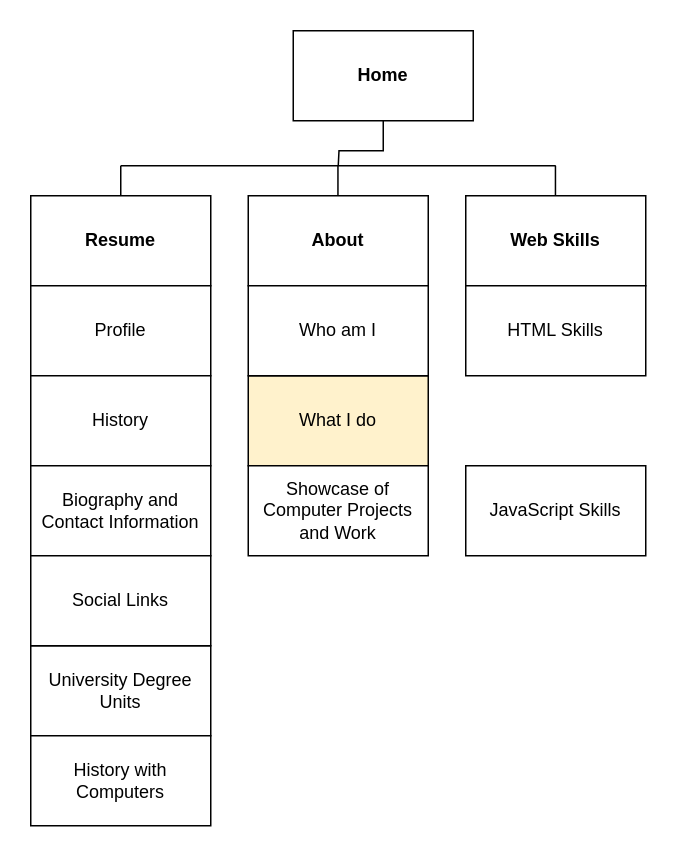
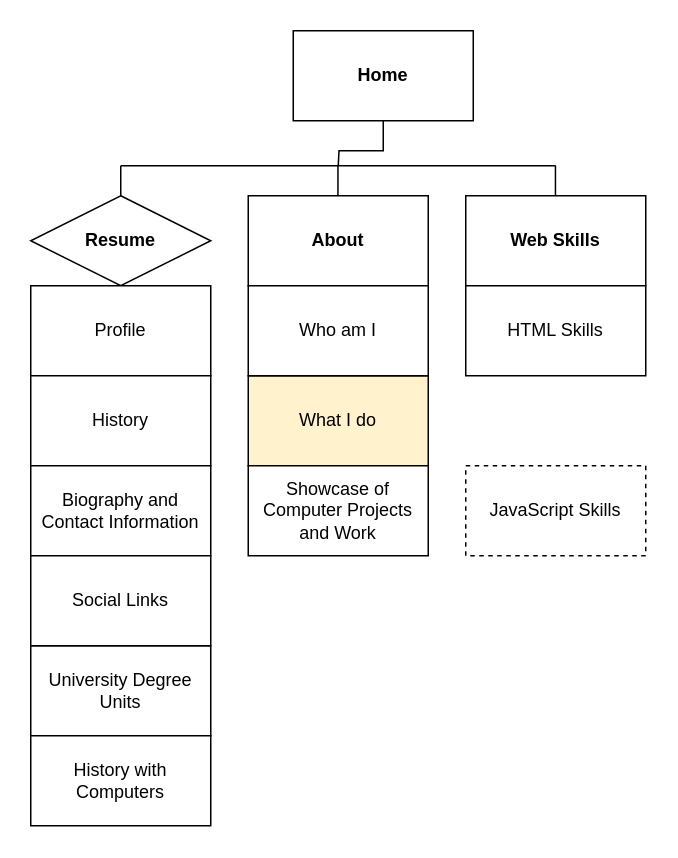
- <mxCell id="5" value="Resume" style="rounded=0;whiteSpace=wrap;html=1;fontStyle=1" parent="1" vertex="1"><mxGeometry x="20" y="130" width="120" height="60" as="geometry" /></mxCell>
+ <mxCell id="5" value="Resume" style="rhombus;whiteSpace=wrap;html=1;fontStyle=1;" parent="1" vertex="1"><mxGeometry x="20" y="130" width="120" height="60" as="geometry" /></mxCell>
- <mxCell id="21" value="JavaScript Skills" style="rounded=0;whiteSpace=wrap;html=1;fontStyle=0" vertex="1" parent="1"><mxGeometry x="310" y="310" width="120" height="60" as="geometry" /></mxCell>
+ <mxCell id="21" value="JavaScript Skills" style="rounded=0;whiteSpace=wrap;html=1;fontStyle=0;dashed=1;" vertex="1" parent="1"><mxGeometry x="310" y="310" width="120" height="60" as="geometry" /></mxCell>
